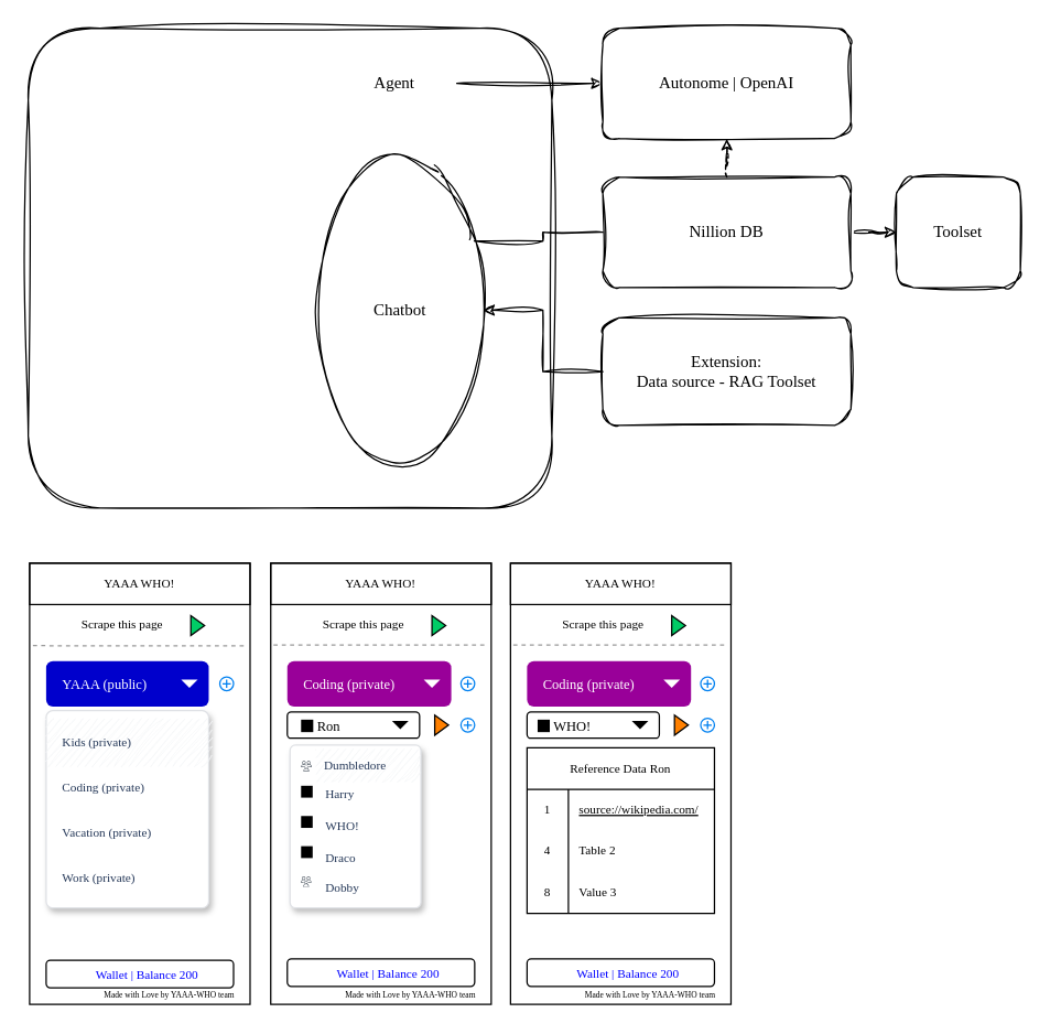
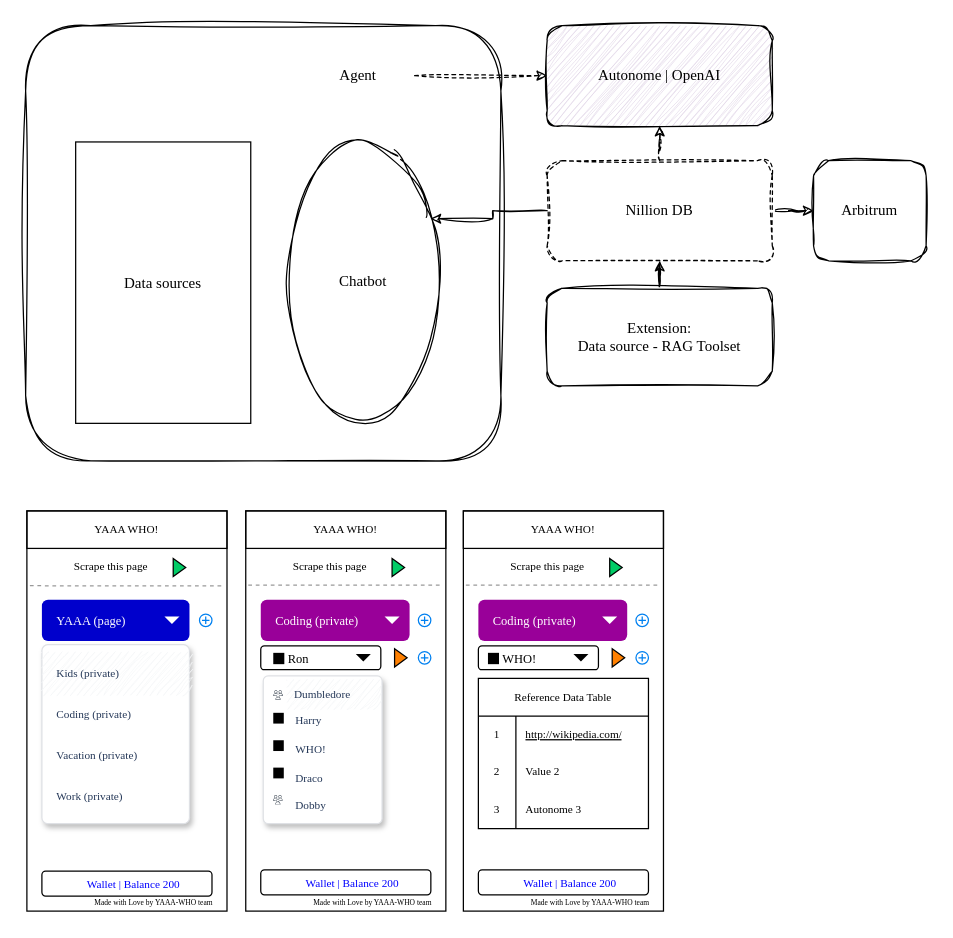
- <mxCell id="4" style="edgeStyle=orthogonalEdgeStyle;rounded=0;sketch=1;hachureGap=4;jiggle=2;curveFitting=1;orthogonalLoop=1;jettySize=auto;html=1;fontFamily=Architects Daughter;fontSource=https%3A%2F%2Ffonts.googleapis.com%2Fcss%3Ffamily%3DArchitects%2BDaughter;" edge="1" parent="1" source="5" target="7"><mxGeometry relative="1" as="geometry" /></mxCell>
+ <mxCell id="4" style="edgeStyle=orthogonalEdgeStyle;rounded=0;sketch=1;hachureGap=4;jiggle=2;curveFitting=1;orthogonalLoop=1;jettySize=auto;html=1;fontFamily=Architects Daughter;fontSource=https%3A%2F%2Ffonts.googleapis.com%2Fcss%3Ffamily%3DArchitects%2BDaughter;dashed=1;" edge="1" parent="1" source="5" target="7"><mxGeometry relative="1" as="geometry" /></mxCell>
- <mxCell id="7" value="Autonome | OpenAI" style="rounded=1;whiteSpace=wrap;html=1;sketch=1;hachureGap=4;jiggle=2;curveFitting=1;fontFamily=Architects Daughter;fontSource=https%3A%2F%2Ffonts.googleapis.com%2Fcss%3Ffamily%3DArchitects%2BDaughter;" vertex="1" parent="1"><mxGeometry x="437" y="20" width="180" height="80" as="geometry" /></mxCell>
+ <mxCell id="7" value="Autonome | OpenAI" style="rounded=1;whiteSpace=wrap;html=1;sketch=1;hachureGap=4;jiggle=2;curveFitting=1;fontFamily=Architects Daughter;fontSource=https%3A%2F%2Ffonts.googleapis.com%2Fcss%3Ffamily%3DArchitects%2BDaughter;fillColor=#e1d5e7;" vertex="1" parent="1"><mxGeometry x="437" y="20" width="180" height="80" as="geometry" /></mxCell>
- <mxCell id="11" value="Nillion DB" style="rounded=1;whiteSpace=wrap;html=1;sketch=1;hachureGap=4;jiggle=2;curveFitting=1;fontFamily=Architects Daughter;fontSource=https%3A%2F%2Ffonts.googleapis.com%2Fcss%3Ffamily%3DArchitects%2BDaughter;" vertex="1" parent="1"><mxGeometry x="437" y="128" width="180" height="80" as="geometry" /></mxCell>
+ <mxCell id="11" value="Nillion DB" style="rounded=1;whiteSpace=wrap;html=1;sketch=1;hachureGap=4;jiggle=2;curveFitting=1;fontFamily=Architects Daughter;fontSource=https%3A%2F%2Ffonts.googleapis.com%2Fcss%3Ffamily%3DArchitects%2BDaughter;dashed=1;" vertex="1" parent="1"><mxGeometry x="437" y="128" width="180" height="80" as="geometry" /></mxCell>
- <mxCell id="14" value="Toolset" style="rounded=1;whiteSpace=wrap;html=1;sketch=1;hachureGap=4;jiggle=2;curveFitting=1;fontFamily=Architects Daughter;fontSource=https%3A%2F%2Ffonts.googleapis.com%2Fcss%3Ffamily%3DArchitects%2BDaughter;" vertex="1" parent="1"><mxGeometry x="650" y="128" width="90" height="80" as="geometry" /></mxCell>
+ <mxCell id="14" value="Arbitrum" style="rounded=1;whiteSpace=wrap;html=1;sketch=1;hachureGap=4;jiggle=2;curveFitting=1;fontFamily=Architects Daughter;fontSource=https%3A%2F%2Ffonts.googleapis.com%2Fcss%3Ffamily%3DArchitects%2BDaughter;" vertex="1" parent="1"><mxGeometry x="650" y="128" width="90" height="80" as="geometry" /></mxCell>
- <mxCell id="9" style="edgeStyle=orthogonalEdgeStyle;rounded=0;sketch=1;hachureGap=4;jiggle=2;curveFitting=1;orthogonalLoop=1;jettySize=auto;html=1;entryX=1;entryY=0.25;entryDx=0;entryDy=0;fontFamily=Architects Daughter;fontSource=https%3A%2F%2Ffonts.googleapis.com%2Fcss%3Ffamily%3DArchitects%2BDaughter;endArrow=none;" edge="1" parent="1" source="11" target="3"><mxGeometry relative="1" as="geometry" /></mxCell>
+ <mxCell id="9" style="edgeStyle=orthogonalEdgeStyle;rounded=0;sketch=1;hachureGap=4;jiggle=2;curveFitting=1;orthogonalLoop=1;jettySize=auto;html=1;entryX=1;entryY=0.25;entryDx=0;entryDy=0;fontFamily=Architects Daughter;fontSource=https%3A%2F%2Ffonts.googleapis.com%2Fcss%3Ffamily%3DArchitects%2BDaughter;" edge="1" parent="1" source="11" target="3"><mxGeometry relative="1" as="geometry" /></mxCell>
+ <mxCell id="6" value="Data sources" style="text;html=1;align=center;verticalAlign=middle;whiteSpace=wrap;rounded=0;fontFamily=Architects Daughter;fontSource=https%3A%2F%2Ffonts.googleapis.com%2Fcss%3Ffamily%3DArchitects%2BDaughter;shadow=0;strokeColor=default;" vertex="1" parent="1"><mxGeometry x="60" y="113" width="140" height="225" as="geometry" /></mxCell>
- <mxCell id="12" style="edgeStyle=orthogonalEdgeStyle;rounded=0;sketch=1;hachureGap=4;jiggle=2;curveFitting=1;orthogonalLoop=1;jettySize=auto;html=1;fontFamily=Architects Daughter;fontSource=https%3A%2F%2Ffonts.googleapis.com%2Fcss%3Ffamily%3DArchitects%2BDaughter;" edge="1" parent="1" source="13" target="3"><mxGeometry relative="1" as="geometry" /></mxCell>
+ <mxCell id="12" style="edgeStyle=orthogonalEdgeStyle;rounded=0;sketch=1;hachureGap=4;jiggle=2;curveFitting=1;orthogonalLoop=1;jettySize=auto;html=1;entryX=0.5;entryY=1;entryDx=0;entryDy=0;fontFamily=Architects Daughter;fontSource=https%3A%2F%2Ffonts.googleapis.com%2Fcss%3Ffamily%3DArchitects%2BDaughter;" edge="1" parent="1" source="13" target="11"><mxGeometry relative="1" as="geometry" /></mxCell>
- <mxCell id="19" value="&lt;font style=&quot;font-size: 10px;&quot;&gt;YAAA (public)&lt;/font&gt;" style="rounded=1;fillColor=#0000CC;strokeColor=none;html=1;fontColor=#ffffff;align=left;fontSize=12;spacingLeft=10;sketch=0;hachureGap=4;pointerEvents=0;fontFamily=Architects Daughter;fontSource=https%3A%2F%2Ffonts.googleapis.com%2Fcss%3Ffamily%3DArchitects%2BDaughter;jiggle=2;curveFitting=1;" vertex="1" parent="1"><mxGeometry x="33" y="479" width="118" height="33" as="geometry" /></mxCell>
+ <mxCell id="19" value="&lt;font style=&quot;font-size: 10px;&quot;&gt;YAAA (page)&lt;/font&gt;" style="rounded=1;fillColor=#0000CC;strokeColor=none;html=1;fontColor=#ffffff;align=left;fontSize=12;spacingLeft=10;sketch=0;hachureGap=4;pointerEvents=0;fontFamily=Architects Daughter;fontSource=https%3A%2F%2Ffonts.googleapis.com%2Fcss%3Ffamily%3DArchitects%2BDaughter;jiggle=2;curveFitting=1;" vertex="1" parent="1"><mxGeometry x="33" y="479" width="118" height="33" as="geometry" /></mxCell>
- <mxCell id="32" value="Reference Data Ron" style="shape=table;startSize=30;container=1;collapsible=0;childLayout=tableLayout;fixedRows=1;rowLines=0;fontStyle=0;strokeColor=default;fontSize=9;hachureGap=4;fontFamily=Architects Daughter;fontSource=https%3A%2F%2Ffonts.googleapis.com%2Fcss%3Ffamily%3DArchitects%2BDaughter;swimlaneLine=1;" vertex="1" parent="1"><mxGeometry x="382" y="542" width="136" height="120" as="geometry" /></mxCell>
+ <mxCell id="32" value="Reference Data Table" style="shape=table;startSize=30;container=1;collapsible=0;childLayout=tableLayout;fixedRows=1;rowLines=0;fontStyle=0;strokeColor=default;fontSize=9;hachureGap=4;fontFamily=Architects Daughter;fontSource=https%3A%2F%2Ffonts.googleapis.com%2Fcss%3Ffamily%3DArchitects%2BDaughter;swimlaneLine=1;" vertex="1" parent="1"><mxGeometry x="382" y="542" width="136" height="120" as="geometry" /></mxCell>
- <mxCell id="35" value="&lt;u&gt;source://wikipedia.com/&lt;/u&gt;" style="shape=partialRectangle;html=1;whiteSpace=wrap;connectable=0;fillColor=none;top=0;left=0;bottom=0;right=0;align=left;spacingLeft=6;overflow=hidden;strokeColor=inherit;fontSize=9;sketch=1;hachureGap=4;jiggle=2;curveFitting=1;fontFamily=Architects Daughter;fontSource=https%3A%2F%2Ffonts.googleapis.com%2Fcss%3Ffamily%3DArchitects%2BDaughter;" vertex="1" parent="33"><mxGeometry x="30" width="106" height="30" as="geometry"><mxRectangle width="106" height="30" as="alternateBounds" /></mxGeometry></mxCell>
+ <mxCell id="35" value="&lt;u&gt;http://wikipedia.com/&lt;/u&gt;" style="shape=partialRectangle;html=1;whiteSpace=wrap;connectable=0;fillColor=none;top=0;left=0;bottom=0;right=0;align=left;spacingLeft=6;overflow=hidden;strokeColor=inherit;fontSize=9;sketch=1;hachureGap=4;jiggle=2;curveFitting=1;fontFamily=Architects Daughter;fontSource=https%3A%2F%2Ffonts.googleapis.com%2Fcss%3Ffamily%3DArchitects%2BDaughter;" vertex="1" parent="33"><mxGeometry x="30" width="106" height="30" as="geometry"><mxRectangle width="106" height="30" as="alternateBounds" /></mxGeometry></mxCell>
- <mxCell id="37" value="4" style="shape=partialRectangle;html=1;whiteSpace=wrap;connectable=0;fillColor=none;top=0;left=0;bottom=0;right=0;overflow=hidden;strokeColor=inherit;fontSize=9;sketch=1;hachureGap=4;jiggle=2;curveFitting=1;fontFamily=Architects Daughter;fontSource=https%3A%2F%2Ffonts.googleapis.com%2Fcss%3Ffamily%3DArchitects%2BDaughter;" vertex="1" parent="36"><mxGeometry width="30" height="30" as="geometry"><mxRectangle width="30" height="30" as="alternateBounds" /></mxGeometry></mxCell>
+ <mxCell id="37" value="2" style="shape=partialRectangle;html=1;whiteSpace=wrap;connectable=0;fillColor=none;top=0;left=0;bottom=0;right=0;overflow=hidden;strokeColor=inherit;fontSize=9;sketch=1;hachureGap=4;jiggle=2;curveFitting=1;fontFamily=Architects Daughter;fontSource=https%3A%2F%2Ffonts.googleapis.com%2Fcss%3Ffamily%3DArchitects%2BDaughter;" vertex="1" parent="36"><mxGeometry width="30" height="30" as="geometry"><mxRectangle width="30" height="30" as="alternateBounds" /></mxGeometry></mxCell>
- <mxCell id="38" value="Table 2" style="shape=partialRectangle;html=1;whiteSpace=wrap;connectable=0;fillColor=none;top=0;left=0;bottom=0;right=0;align=left;spacingLeft=6;overflow=hidden;strokeColor=inherit;fontSize=9;sketch=1;hachureGap=4;jiggle=2;curveFitting=1;fontFamily=Architects Daughter;fontSource=https%3A%2F%2Ffonts.googleapis.com%2Fcss%3Ffamily%3DArchitects%2BDaughter;" vertex="1" parent="36"><mxGeometry x="30" width="106" height="30" as="geometry"><mxRectangle width="106" height="30" as="alternateBounds" /></mxGeometry></mxCell>
+ <mxCell id="38" value="Value 2" style="shape=partialRectangle;html=1;whiteSpace=wrap;connectable=0;fillColor=none;top=0;left=0;bottom=0;right=0;align=left;spacingLeft=6;overflow=hidden;strokeColor=inherit;fontSize=9;sketch=1;hachureGap=4;jiggle=2;curveFitting=1;fontFamily=Architects Daughter;fontSource=https%3A%2F%2Ffonts.googleapis.com%2Fcss%3Ffamily%3DArchitects%2BDaughter;" vertex="1" parent="36"><mxGeometry x="30" width="106" height="30" as="geometry"><mxRectangle width="106" height="30" as="alternateBounds" /></mxGeometry></mxCell>
- <mxCell id="40" value="8" style="shape=partialRectangle;html=1;whiteSpace=wrap;connectable=0;fillColor=none;top=0;left=0;bottom=0;right=0;overflow=hidden;strokeColor=inherit;fontSize=9;sketch=1;hachureGap=4;jiggle=2;curveFitting=1;fontFamily=Architects Daughter;fontSource=https%3A%2F%2Ffonts.googleapis.com%2Fcss%3Ffamily%3DArchitects%2BDaughter;" vertex="1" parent="39"><mxGeometry width="30" height="30" as="geometry"><mxRectangle width="30" height="30" as="alternateBounds" /></mxGeometry></mxCell>
+ <mxCell id="40" value="3" style="shape=partialRectangle;html=1;whiteSpace=wrap;connectable=0;fillColor=none;top=0;left=0;bottom=0;right=0;overflow=hidden;strokeColor=inherit;fontSize=9;sketch=1;hachureGap=4;jiggle=2;curveFitting=1;fontFamily=Architects Daughter;fontSource=https%3A%2F%2Ffonts.googleapis.com%2Fcss%3Ffamily%3DArchitects%2BDaughter;" vertex="1" parent="39"><mxGeometry width="30" height="30" as="geometry"><mxRectangle width="30" height="30" as="alternateBounds" /></mxGeometry></mxCell>
- <mxCell id="41" value="Value 3" style="shape=partialRectangle;html=1;whiteSpace=wrap;connectable=0;fillColor=none;top=0;left=0;bottom=0;right=0;align=left;spacingLeft=6;overflow=hidden;strokeColor=inherit;fontSize=9;sketch=1;hachureGap=4;jiggle=2;curveFitting=1;fontFamily=Architects Daughter;fontSource=https%3A%2F%2Ffonts.googleapis.com%2Fcss%3Ffamily%3DArchitects%2BDaughter;" vertex="1" parent="39"><mxGeometry x="30" width="106" height="30" as="geometry"><mxRectangle width="106" height="30" as="alternateBounds" /></mxGeometry></mxCell>
+ <mxCell id="41" value="Autonome 3" style="shape=partialRectangle;html=1;whiteSpace=wrap;connectable=0;fillColor=none;top=0;left=0;bottom=0;right=0;align=left;spacingLeft=6;overflow=hidden;strokeColor=inherit;fontSize=9;sketch=1;hachureGap=4;jiggle=2;curveFitting=1;fontFamily=Architects Daughter;fontSource=https%3A%2F%2Ffonts.googleapis.com%2Fcss%3Ffamily%3DArchitects%2BDaughter;" vertex="1" parent="39"><mxGeometry x="30" width="106" height="30" as="geometry"><mxRectangle width="106" height="30" as="alternateBounds" /></mxGeometry></mxCell>
